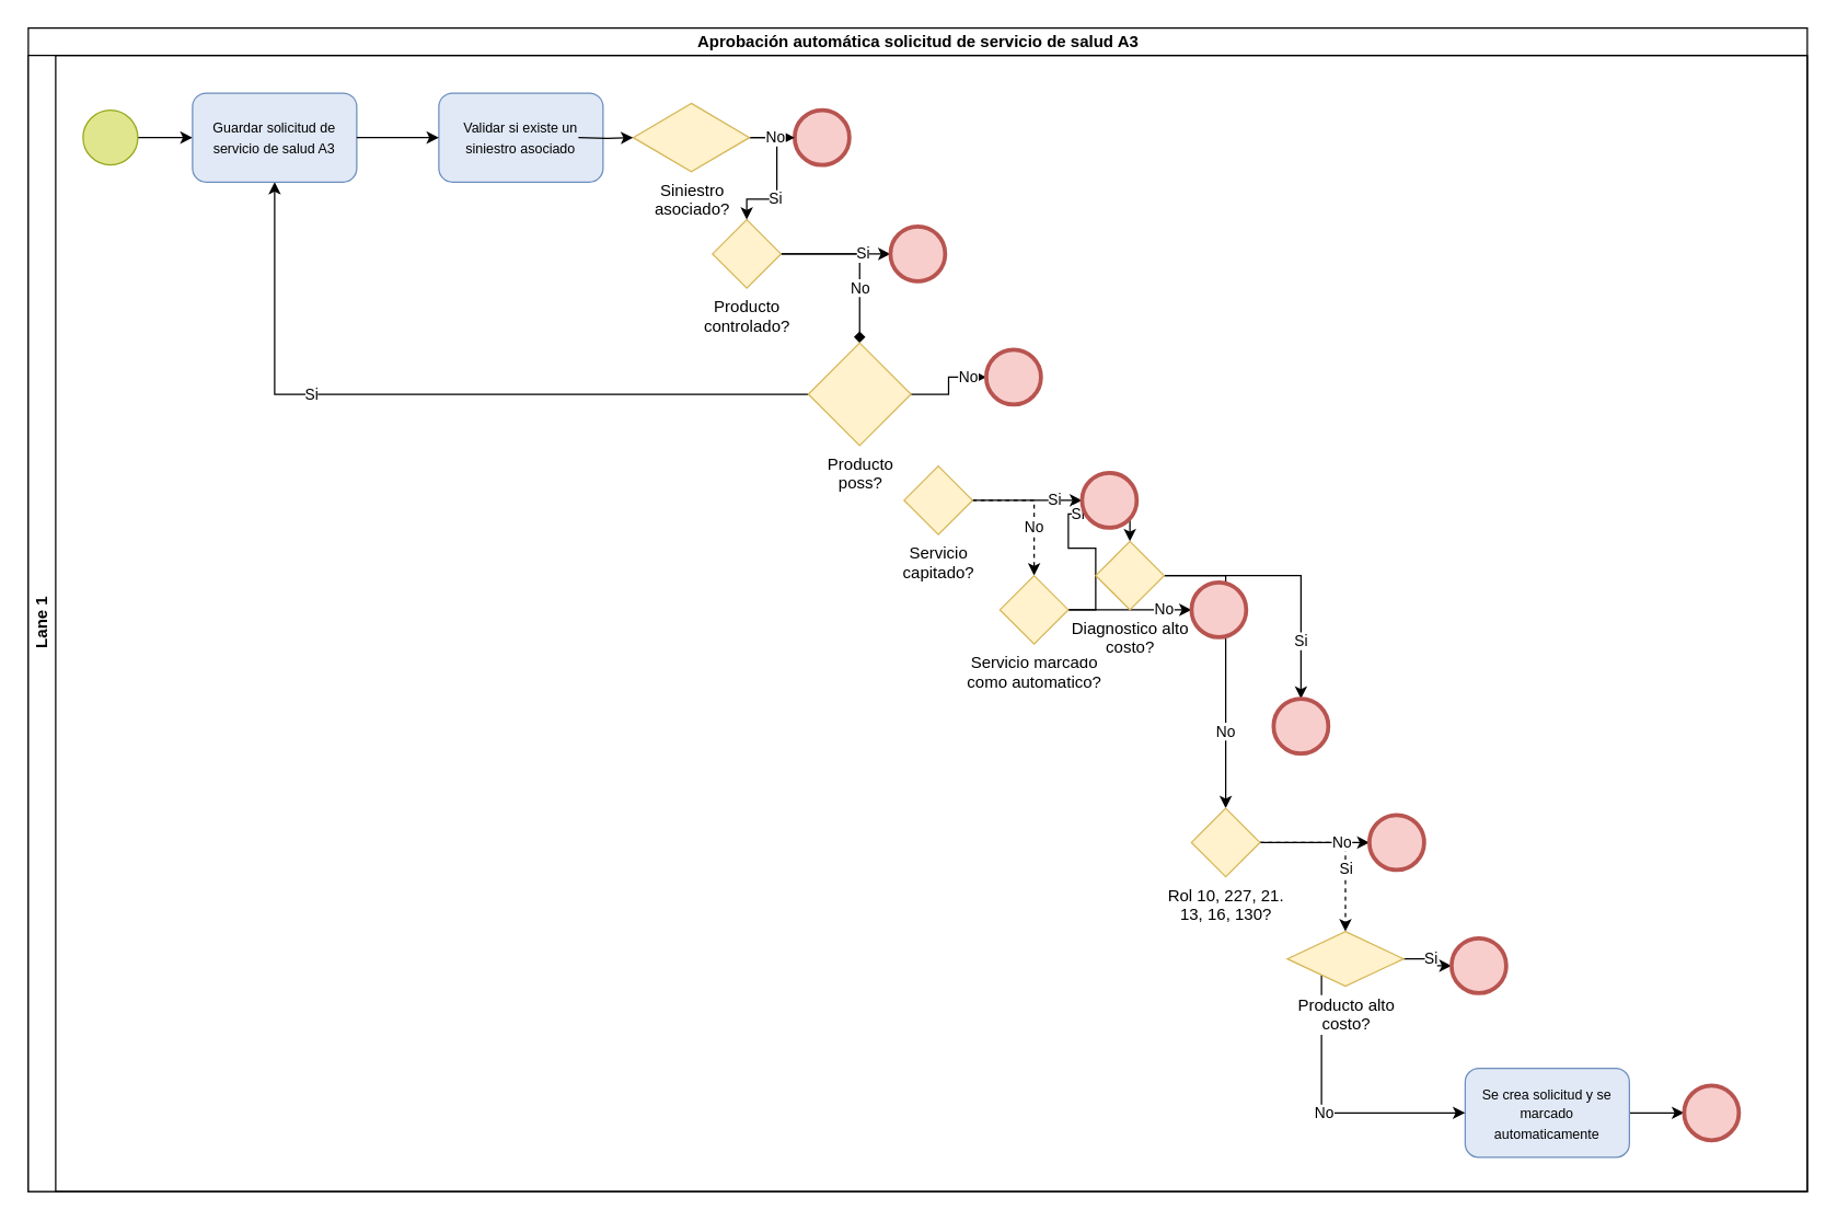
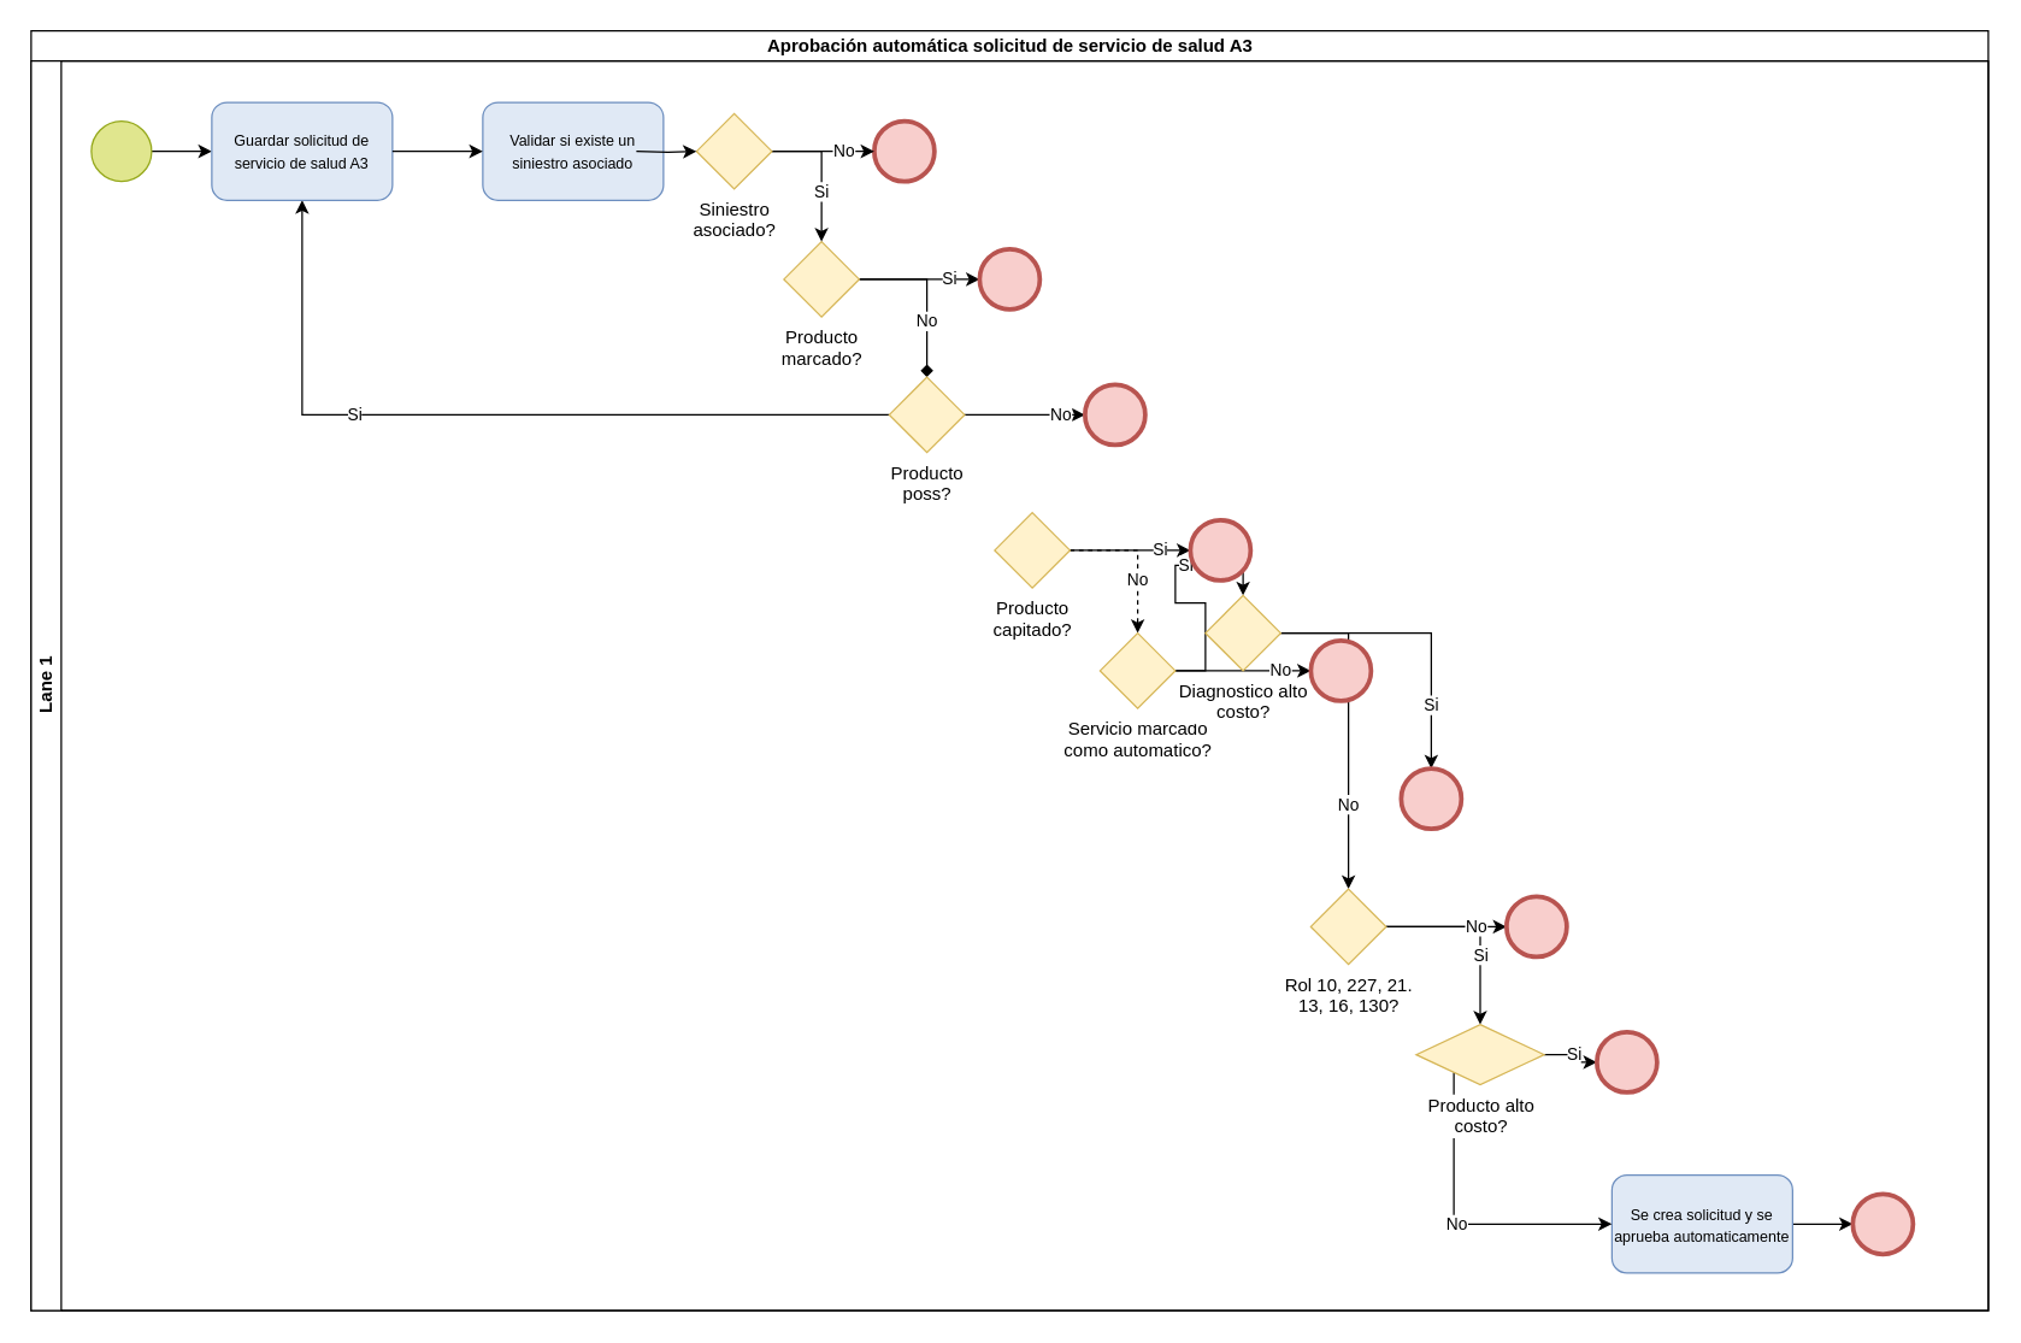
- <mxCell id="24" value="Siniestro&lt;br&gt;asociado?" style="points=[[0.25,0.25,0],[0.5,0,0],[0.75,0.25,0],[1,0.5,0],[0.75,0.75,0],[0.5,1,0],[0.25,0.75,0],[0,0.5,0]];shape=mxgraph.bpmn.gateway2;html=1;verticalLabelPosition=bottom;labelBackgroundColor=#ffffff;verticalAlign=top;align=center;perimeter=rhombusPerimeter;outlineConnect=0;outline=none;symbol=none;fillColor=#fff2cc;strokeColor=#d6b656;" parent="3" vertex="1"><mxGeometry x="442" y="35" width="85" height="50" as="geometry" /></mxCell>
+ <mxCell id="24" value="Siniestro&lt;br&gt;asociado?" style="points=[[0.25,0.25,0],[0.5,0,0],[0.75,0.25,0],[1,0.5,0],[0.75,0.75,0],[0.5,1,0],[0.25,0.75,0],[0,0.5,0]];shape=mxgraph.bpmn.gateway2;html=1;verticalLabelPosition=bottom;labelBackgroundColor=#ffffff;verticalAlign=top;align=center;perimeter=rhombusPerimeter;outlineConnect=0;outline=none;symbol=none;fillColor=#fff2cc;strokeColor=#d6b656;" parent="3" vertex="1"><mxGeometry x="442" y="35" width="50" height="50" as="geometry" /></mxCell>
- <mxCell id="8" value="Producto &lt;br&gt;controlado?" style="points=[[0.25,0.25,0],[0.5,0,0],[0.75,0.25,0],[1,0.5,0],[0.75,0.75,0],[0.5,1,0],[0.25,0.75,0],[0,0.5,0]];shape=mxgraph.bpmn.gateway2;html=1;verticalLabelPosition=bottom;labelBackgroundColor=#ffffff;verticalAlign=top;align=center;perimeter=rhombusPerimeter;outlineConnect=0;outline=none;symbol=none;fillColor=#fff2cc;strokeColor=#d6b656;" parent="3" vertex="1"><mxGeometry x="500" y="120" width="50" height="50" as="geometry" /></mxCell>
+ <mxCell id="8" value="Producto &lt;br&gt;marcado?" style="points=[[0.25,0.25,0],[0.5,0,0],[0.75,0.25,0],[1,0.5,0],[0.75,0.75,0],[0.5,1,0],[0.25,0.75,0],[0,0.5,0]];shape=mxgraph.bpmn.gateway2;html=1;verticalLabelPosition=bottom;labelBackgroundColor=#ffffff;verticalAlign=top;align=center;perimeter=rhombusPerimeter;outlineConnect=0;outline=none;symbol=none;fillColor=#fff2cc;strokeColor=#d6b656;" parent="3" vertex="1"><mxGeometry x="500" y="120" width="50" height="50" as="geometry" /></mxCell>
- <mxCell id="11" value="Producto &lt;br&gt;poss?" style="points=[[0.25,0.25,0],[0.5,0,0],[0.75,0.25,0],[1,0.5,0],[0.75,0.75,0],[0.5,1,0],[0.25,0.75,0],[0,0.5,0]];shape=mxgraph.bpmn.gateway2;html=1;verticalLabelPosition=bottom;labelBackgroundColor=#ffffff;verticalAlign=top;align=center;perimeter=rhombusPerimeter;outlineConnect=0;outline=none;symbol=none;fillColor=#fff2cc;strokeColor=#d6b656;" parent="3" vertex="1"><mxGeometry x="570" y="210" width="75" height="75" as="geometry" /></mxCell>
+ <mxCell id="11" value="Producto &lt;br&gt;poss?" style="points=[[0.25,0.25,0],[0.5,0,0],[0.75,0.25,0],[1,0.5,0],[0.75,0.75,0],[0.5,1,0],[0.25,0.75,0],[0,0.5,0]];shape=mxgraph.bpmn.gateway2;html=1;verticalLabelPosition=bottom;labelBackgroundColor=#ffffff;verticalAlign=top;align=center;perimeter=rhombusPerimeter;outlineConnect=0;outline=none;symbol=none;fillColor=#fff2cc;strokeColor=#d6b656;" parent="3" vertex="1"><mxGeometry x="570" y="210" width="50" height="50" as="geometry" /></mxCell>
- <mxCell id="14" value="Servicio &lt;br&gt;capitado?" style="points=[[0.25,0.25,0],[0.5,0,0],[0.75,0.25,0],[1,0.5,0],[0.75,0.75,0],[0.5,1,0],[0.25,0.75,0],[0,0.5,0]];shape=mxgraph.bpmn.gateway2;html=1;verticalLabelPosition=bottom;labelBackgroundColor=#ffffff;verticalAlign=top;align=center;perimeter=rhombusPerimeter;outlineConnect=0;outline=none;symbol=none;fillColor=#fff2cc;strokeColor=#d6b656;" parent="3" vertex="1"><mxGeometry x="640" y="300" width="50" height="50" as="geometry" /></mxCell>
+ <mxCell id="14" value="Producto &lt;br&gt;capitado?" style="points=[[0.25,0.25,0],[0.5,0,0],[0.75,0.25,0],[1,0.5,0],[0.75,0.75,0],[0.5,1,0],[0.25,0.75,0],[0,0.5,0]];shape=mxgraph.bpmn.gateway2;html=1;verticalLabelPosition=bottom;labelBackgroundColor=#ffffff;verticalAlign=top;align=center;perimeter=rhombusPerimeter;outlineConnect=0;outline=none;symbol=none;fillColor=#fff2cc;strokeColor=#d6b656;" parent="3" vertex="1"><mxGeometry x="640" y="300" width="50" height="50" as="geometry" /></mxCell>
- <mxCell id="35" value="Si" style="edgeStyle=orthogonalEdgeStyle;rounded=0;orthogonalLoop=1;jettySize=auto;html=1;entryX=0.5;entryY=0;entryDx=0;entryDy=0;entryPerimeter=0;dashed=1;" edge="1" parent="3" source="37" target="41"><mxGeometry x="0.273" relative="1" as="geometry"><mxPoint as="offset" /></mxGeometry></mxCell>
+ <mxCell id="35" value="Si" style="edgeStyle=orthogonalEdgeStyle;rounded=0;orthogonalLoop=1;jettySize=auto;html=1;entryX=0.5;entryY=0;entryDx=0;entryDy=0;entryPerimeter=0;" edge="1" parent="3" source="37" target="41"><mxGeometry x="0.273" relative="1" as="geometry"><mxPoint as="offset" /></mxGeometry></mxCell>
- <mxCell id="27" value="&lt;font style=&quot;font-size: 10px;&quot;&gt;Se crea solicitud y se marcado automaticamente&lt;/font&gt;" style="points=[[0.25,0,0],[0.5,0,0],[0.75,0,0],[1,0.25,0],[1,0.5,0],[1,0.75,0],[0.75,1,0],[0.5,1,0],[0.25,1,0],[0,0.75,0],[0,0.5,0],[0,0.25,0]];shape=mxgraph.bpmn.task;whiteSpace=wrap;rectStyle=rounded;size=10;html=1;container=1;expand=0;collapsible=0;taskMarker=abstract;fillColor=#E0E9F5;strokeColor=#6c8ebf;" vertex="1" parent="3"><mxGeometry x="1050" y="740" width="120" height="65" as="geometry" /></mxCell>
+ <mxCell id="27" value="&lt;font style=&quot;font-size: 10px;&quot;&gt;Se crea solicitud y se aprueba automaticamente&lt;/font&gt;" style="points=[[0.25,0,0],[0.5,0,0],[0.75,0,0],[1,0.25,0],[1,0.5,0],[1,0.75,0],[0.75,1,0],[0.5,1,0],[0.25,1,0],[0,0.75,0],[0,0.5,0],[0,0.25,0]];shape=mxgraph.bpmn.task;whiteSpace=wrap;rectStyle=rounded;size=10;html=1;container=1;expand=0;collapsible=0;taskMarker=abstract;fillColor=#E0E9F5;strokeColor=#6c8ebf;" vertex="1" parent="3"><mxGeometry x="1050" y="740" width="120" height="65" as="geometry" /></mxCell>
